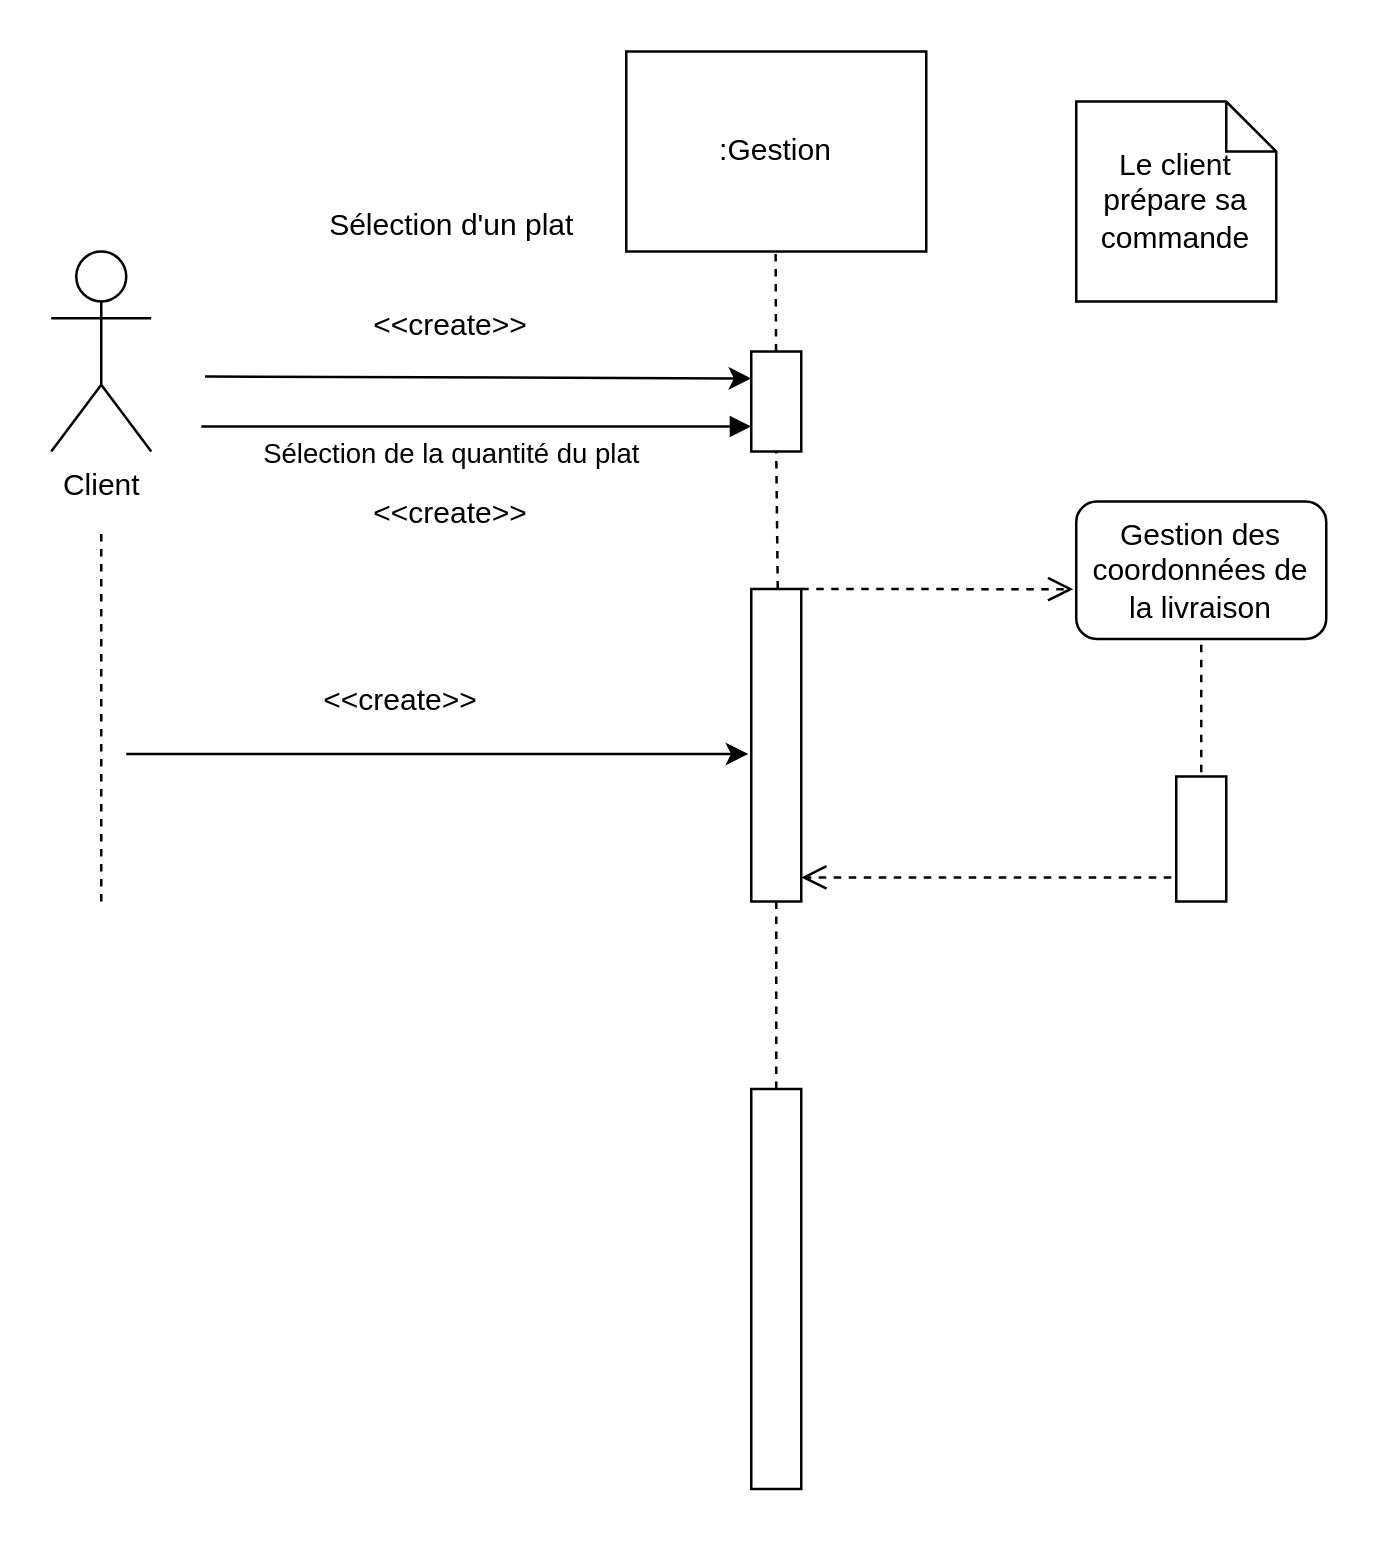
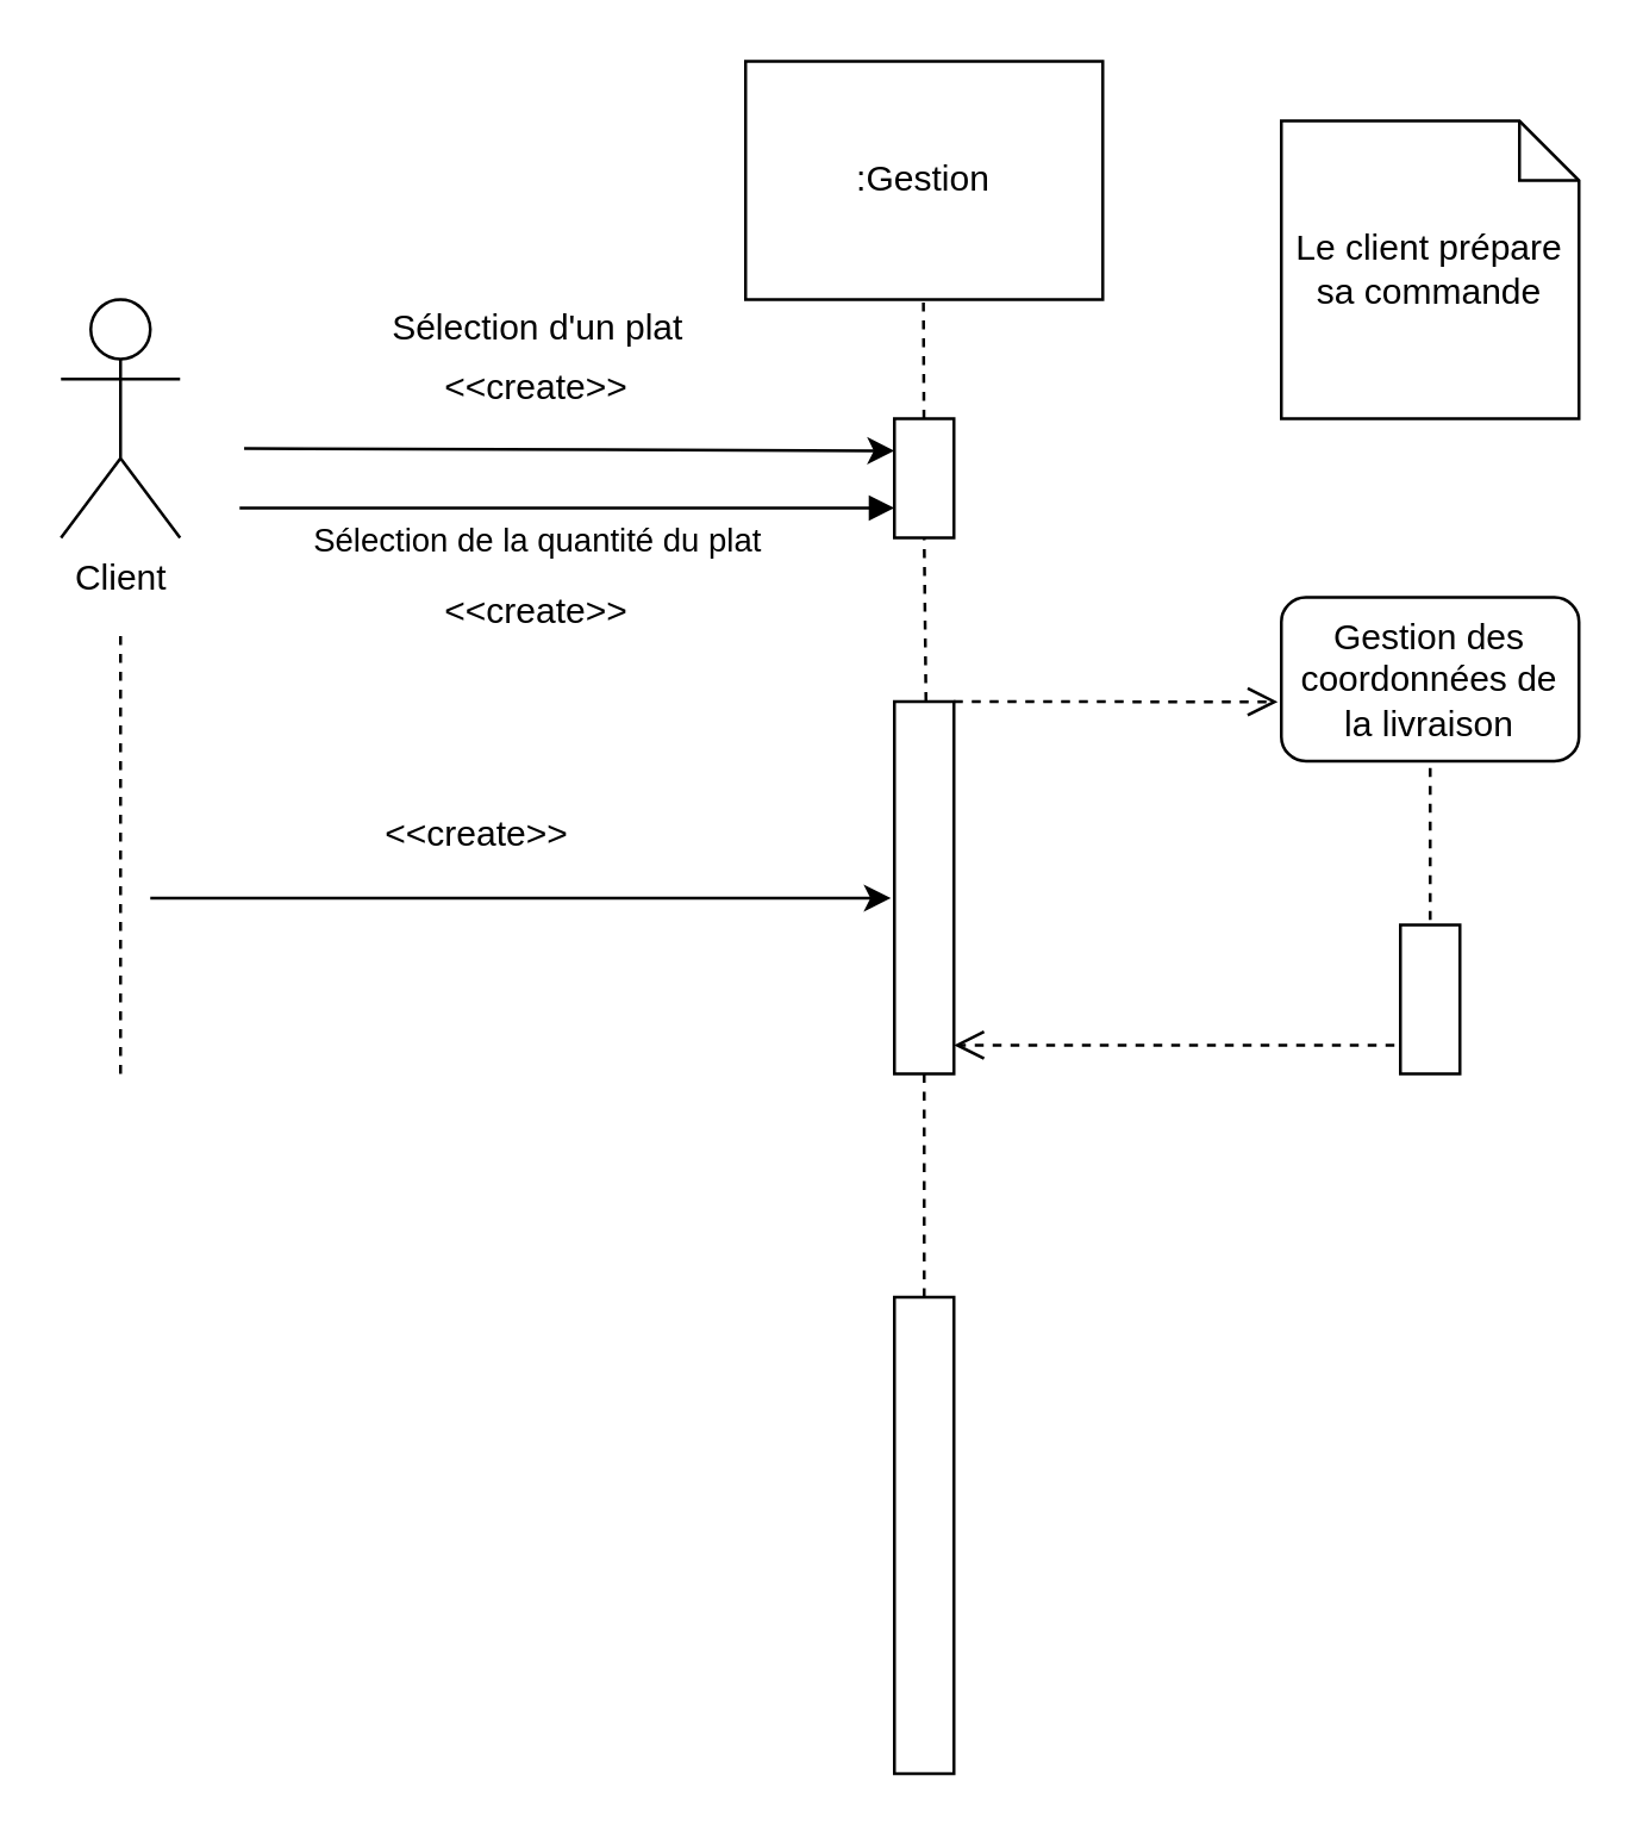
- <mxCell id="12" value="Le client prépare sa commande" style="shape=note;size=20;whiteSpace=wrap;html=1;" vertex="1" parent="1"><mxGeometry x="430" y="40" width="80" height="80" as="geometry" /></mxCell>
+ <mxCell id="12" value="Le client prépare sa commande" style="shape=note;size=20;whiteSpace=wrap;html=1;" vertex="1" parent="1"><mxGeometry x="430" y="40" width="100" height="100" as="geometry" /></mxCell>
- <mxCell id="9" value="Sélection d'un plat" style="text;html=1;align=center;verticalAlign=middle;resizable=0;points=[];autosize=1;strokeColor=none;fillColor=none;" vertex="1" parent="1"><mxGeometry x="125" y="80" width="110" height="20" as="geometry" /></mxCell>
+ <mxCell id="9" value="Sélection d'un plat" style="text;html=1;align=center;verticalAlign=middle;resizable=0;points=[];autosize=1;strokeColor=none;fillColor=none;" vertex="1" parent="1"><mxGeometry x="125" y="100" width="110" height="20" as="geometry" /></mxCell>
